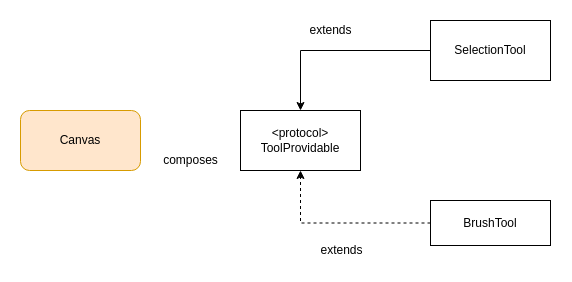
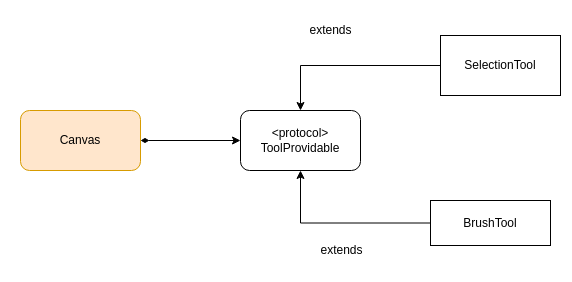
- <mxCell id="6" value="SelectionTool" style="rounded=0;whiteSpace=wrap;html=1;" vertex="1" parent="1"><mxGeometry x="430" y="20" width="120" height="60" as="geometry" /></mxCell>
+ <mxCell id="6" value="SelectionTool" style="rounded=0;whiteSpace=wrap;html=1;" vertex="1" parent="1"><mxGeometry x="440" y="35" width="120" height="60" as="geometry" /></mxCell>
+ <mxCell id="2" style="edgeStyle=orthogonalEdgeStyle;rounded=0;orthogonalLoop=1;jettySize=auto;html=1;entryX=0;entryY=0.5;entryDx=0;entryDy=0;startArrow=diamondThin;startFill=1;" edge="1" parent="1" source="3" target="4"><mxGeometry relative="1" as="geometry" /></mxCell>
- <mxCell id="4" value="&amp;lt;protocol&amp;gt;&lt;br&gt;ToolProvidable" style="rounded=0;whiteSpace=wrap;html=1;" vertex="1" parent="1"><mxGeometry x="240" y="110" width="120" height="60" as="geometry" /></mxCell>
+ <mxCell id="4" value="&amp;lt;protocol&amp;gt;&lt;br&gt;ToolProvidable" style="whiteSpace=wrap;html=1;rounded=1;" vertex="1" parent="1"><mxGeometry x="240" y="110" width="120" height="60" as="geometry" /></mxCell>
- <mxCell id="9" value="composes" style="text;html=1;align=center;verticalAlign=middle;resizable=0;points=[];;autosize=1;" vertex="1" parent="1"><mxGeometry x="155" y="150" width="70" height="20" as="geometry" /></mxCell>
- <mxCell id="7" style="edgeStyle=orthogonalEdgeStyle;rounded=0;orthogonalLoop=1;jettySize=auto;html=1;entryX=0.5;entryY=1;entryDx=0;entryDy=0;startArrow=none;startFill=0;dashed=1;" edge="1" parent="1" source="8" target="4"><mxGeometry relative="1" as="geometry" /></mxCell>
+ <mxCell id="7" style="edgeStyle=orthogonalEdgeStyle;rounded=0;orthogonalLoop=1;jettySize=auto;html=1;entryX=0.5;entryY=1;entryDx=0;entryDy=0;startArrow=none;startFill=0;" edge="1" parent="1" source="8" target="4"><mxGeometry relative="1" as="geometry" /></mxCell>
